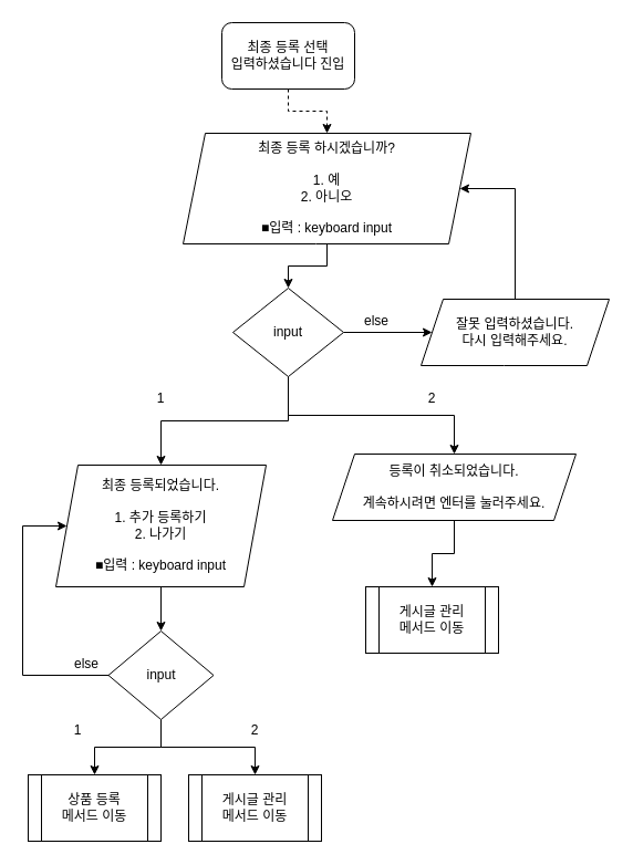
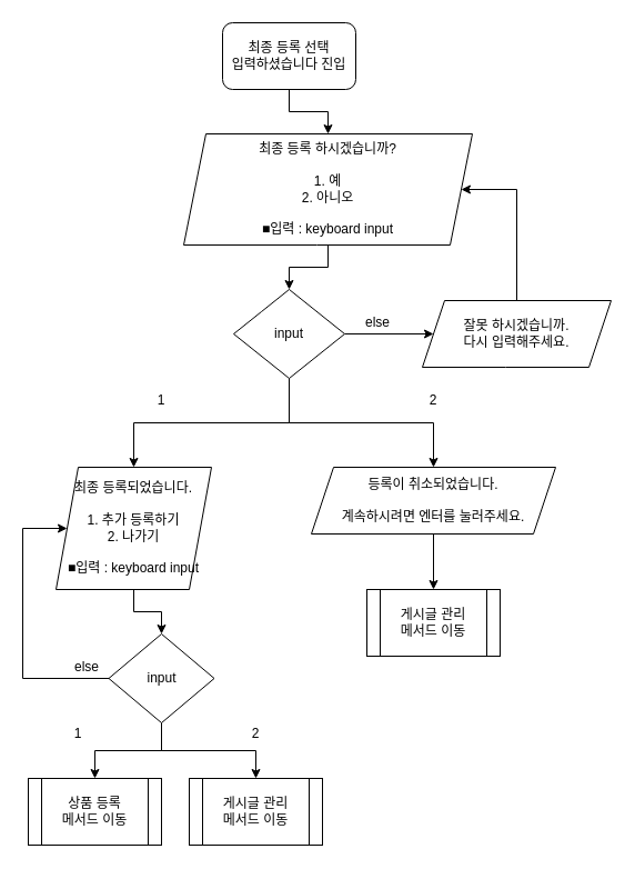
- <mxCell id="2" value="" style="edgeStyle=orthogonalEdgeStyle;rounded=0;orthogonalLoop=1;jettySize=auto;html=1;dashed=1;" edge="1" parent="1" source="3" target="5"><mxGeometry relative="1" as="geometry" /></mxCell>
+ <mxCell id="2" value="" style="edgeStyle=orthogonalEdgeStyle;rounded=0;orthogonalLoop=1;jettySize=auto;html=1;" edge="1" parent="1" source="3" target="5"><mxGeometry relative="1" as="geometry" /></mxCell>
- <mxCell id="11" value="잘못 입력하셨습니다.&lt;br&gt;다시 입력해주세요." style="shape=parallelogram;perimeter=parallelogramPerimeter;whiteSpace=wrap;html=1;fixedSize=1;rounded=1;arcSize=0;" vertex="1" parent="1"><mxGeometry x="380" y="270" width="170" height="60" as="geometry" /></mxCell>
+ <mxCell id="11" value="잘못 하시겠습니까.&lt;br&gt;다시 입력해주세요." style="shape=parallelogram;perimeter=parallelogramPerimeter;whiteSpace=wrap;html=1;fixedSize=1;rounded=1;arcSize=0;" vertex="1" parent="1"><mxGeometry x="380" y="270" width="170" height="60" as="geometry" /></mxCell>
- <mxCell id="17" value="등록이 취소되었습니다.&lt;br&gt;&lt;br&gt;계속하시려면 엔터를 눌러주세요." style="shape=parallelogram;perimeter=parallelogramPerimeter;whiteSpace=wrap;html=1;fixedSize=1;" vertex="1" parent="1"><mxGeometry x="300" y="410" width="220" height="60" as="geometry" /></mxCell>
+ <mxCell id="17" value="등록이 취소되었습니다.&lt;br&gt;&lt;br&gt;계속하시려면 엔터를 눌러주세요." style="shape=parallelogram;perimeter=parallelogramPerimeter;whiteSpace=wrap;html=1;fixedSize=1;" vertex="1" parent="1"><mxGeometry x="280" y="420" width="220" height="60" as="geometry" /></mxCell>
- <mxCell id="14" value="최종 등록되었습니다.&lt;br&gt;&lt;br&gt;1. 추가 등록하기&lt;br&gt;2. 나가기&lt;br&gt;&lt;br&gt;■입력 : keyboard input" style="shape=parallelogram;perimeter=parallelogramPerimeter;whiteSpace=wrap;html=1;fixedSize=1;" vertex="1" parent="1"><mxGeometry x="50" y="420" width="190" height="110" as="geometry" /></mxCell>
+ <mxCell id="14" value="최종 등록되었습니다.&lt;br&gt;&lt;br&gt;1. 추가 등록하기&lt;br&gt;2. 나가기&lt;br&gt;&lt;br&gt;■입력 : keyboard input" style="shape=parallelogram;perimeter=parallelogramPerimeter;whiteSpace=wrap;html=1;fixedSize=1;" vertex="1" parent="1"><mxGeometry x="50" y="420" width="140" height="110" as="geometry" /></mxCell>
